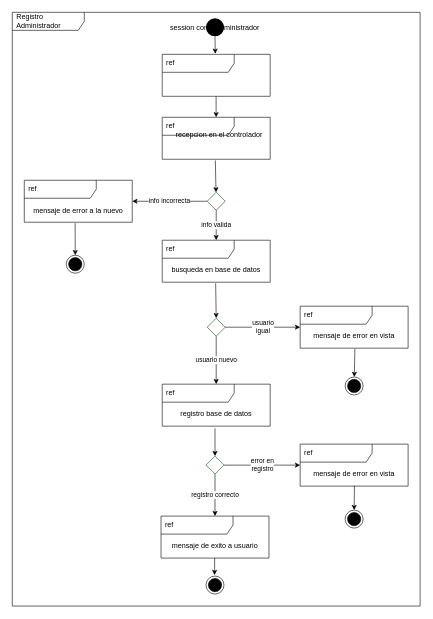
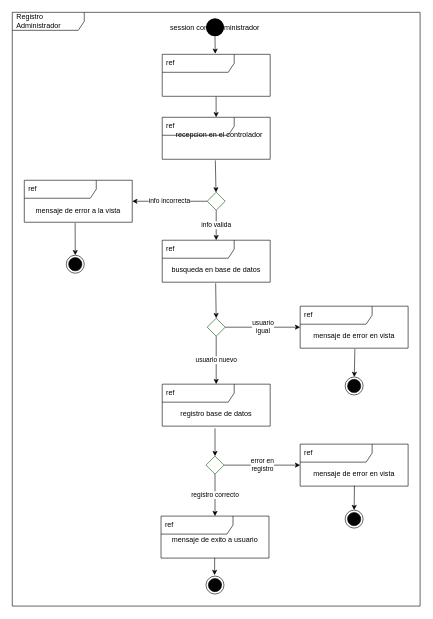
- <mxCell id="14" value="mensaje de error a la nuevo" style="text;html=1;strokeColor=none;fillColor=none;align=center;verticalAlign=middle;whiteSpace=wrap;rounded=0;" vertex="1" parent="1"><mxGeometry x="50" y="336" width="160" height="30" as="geometry" /></mxCell>
+ <mxCell id="14" value="mensaje de error a la vista" style="text;html=1;strokeColor=none;fillColor=none;align=center;verticalAlign=middle;whiteSpace=wrap;rounded=0;" vertex="1" parent="1"><mxGeometry x="50" y="336" width="160" height="30" as="geometry" /></mxCell>
- <mxCell id="32" value="mensaje de exito a usuario" style="text;html=1;strokeColor=none;fillColor=none;align=center;verticalAlign=middle;whiteSpace=wrap;rounded=0;" vertex="1" parent="1"><mxGeometry x="278" y="895" width="160" height="30" as="geometry" /></mxCell>
+ <mxCell id="32" value="mensaje de exito a usuario" style="text;html=1;strokeColor=none;fillColor=none;align=center;verticalAlign=middle;whiteSpace=wrap;rounded=0;" vertex="1" parent="1"><mxGeometry x="278" y="885" width="160" height="30" as="geometry" /></mxCell>
